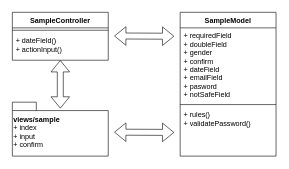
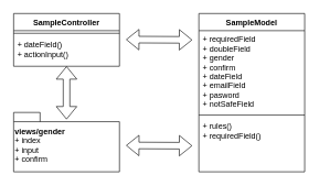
- <mxCell id="8" value="+ rules()&#10;+ validatePassword()" style="text;strokeColor=none;fillColor=none;align=left;verticalAlign=top;spacingLeft=4;spacingRight=4;overflow=hidden;rotatable=0;points=[[0,0.5],[1,0.5]];portConstraint=eastwest;" vertex="1" parent="5"><mxGeometry y="158" width="160" height="82" as="geometry" /></mxCell>
+ <mxCell id="8" value="+ rules()&#10;+ requiredField()" style="text;strokeColor=none;fillColor=none;align=left;verticalAlign=top;spacingLeft=4;spacingRight=4;overflow=hidden;rotatable=0;points=[[0,0.5],[1,0.5]];portConstraint=eastwest;" vertex="1" parent="5"><mxGeometry y="158" width="160" height="82" as="geometry" /></mxCell>
- <mxCell id="9" value="views/sample&lt;br&gt;&lt;span style=&quot;font-weight: normal&quot;&gt;+ index&lt;br&gt;+ input&lt;br&gt;+ confirm&lt;/span&gt;" style="shape=folder;fontStyle=1;spacingTop=10;tabWidth=40;tabHeight=14;tabPosition=left;html=1;align=left;" vertex="1" parent="1"><mxGeometry x="20" y="170" width="160" height="90" as="geometry" /></mxCell>
+ <mxCell id="9" value="views/gender&lt;br&gt;&lt;span style=&quot;font-weight: normal&quot;&gt;+ index&lt;br&gt;+ input&lt;br&gt;+ confirm&lt;/span&gt;" style="shape=folder;fontStyle=1;spacingTop=10;tabWidth=40;tabHeight=14;tabPosition=left;html=1;align=left;" vertex="1" parent="1"><mxGeometry x="20" y="170" width="160" height="90" as="geometry" /></mxCell>
